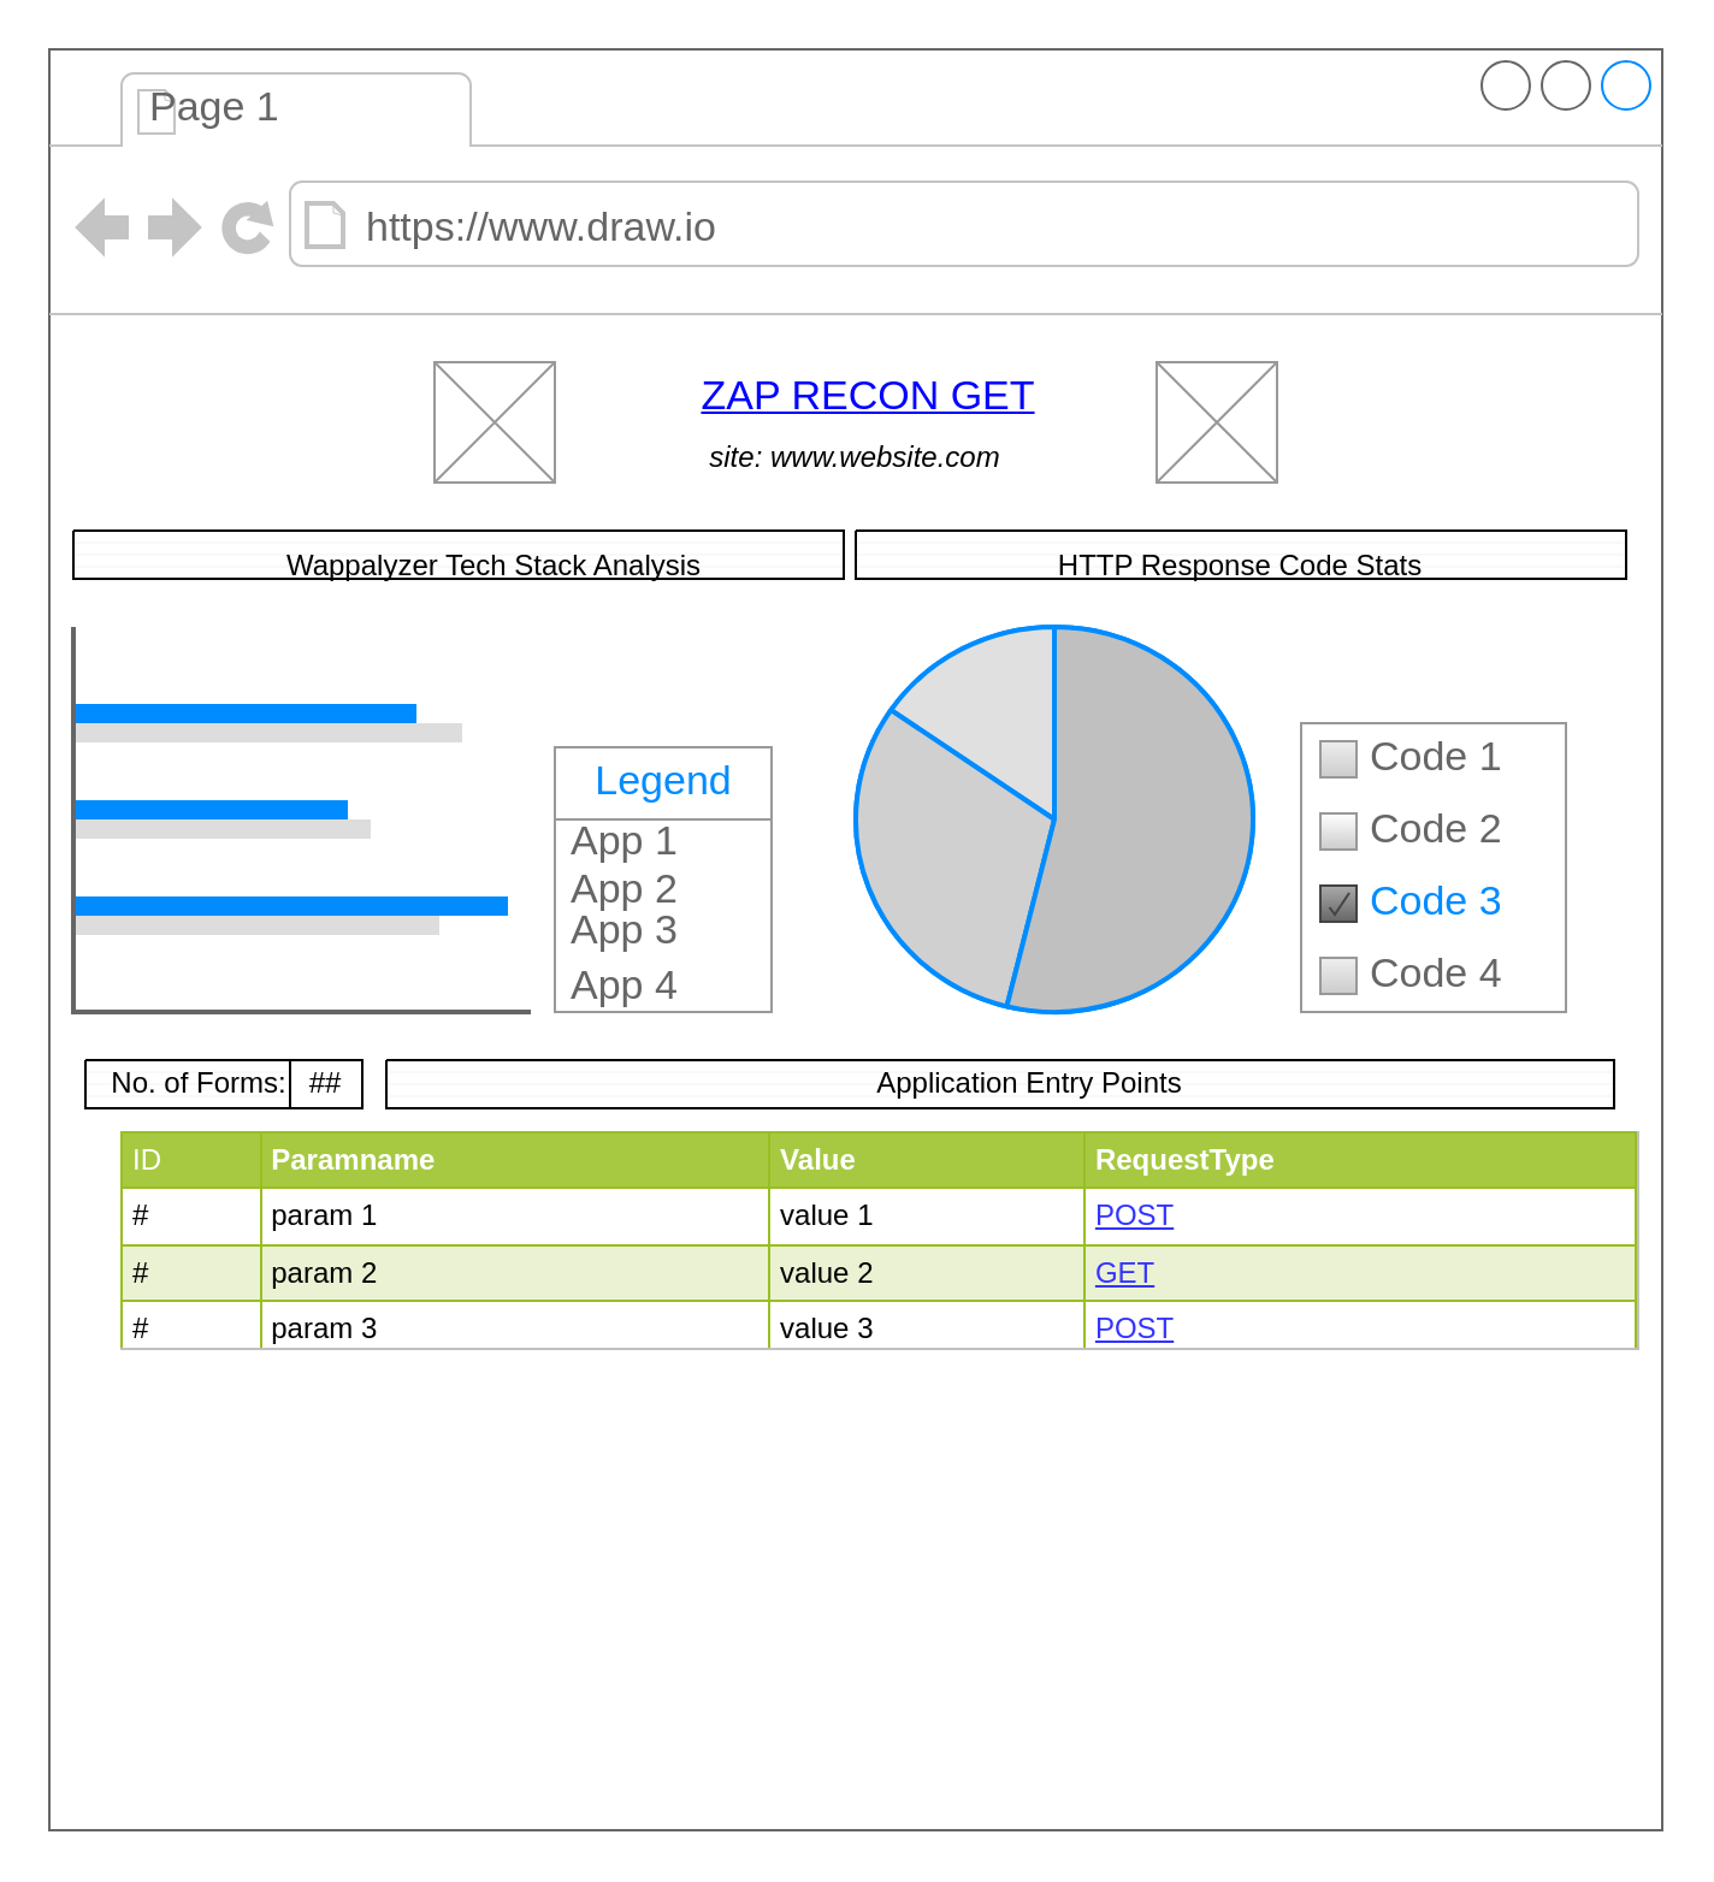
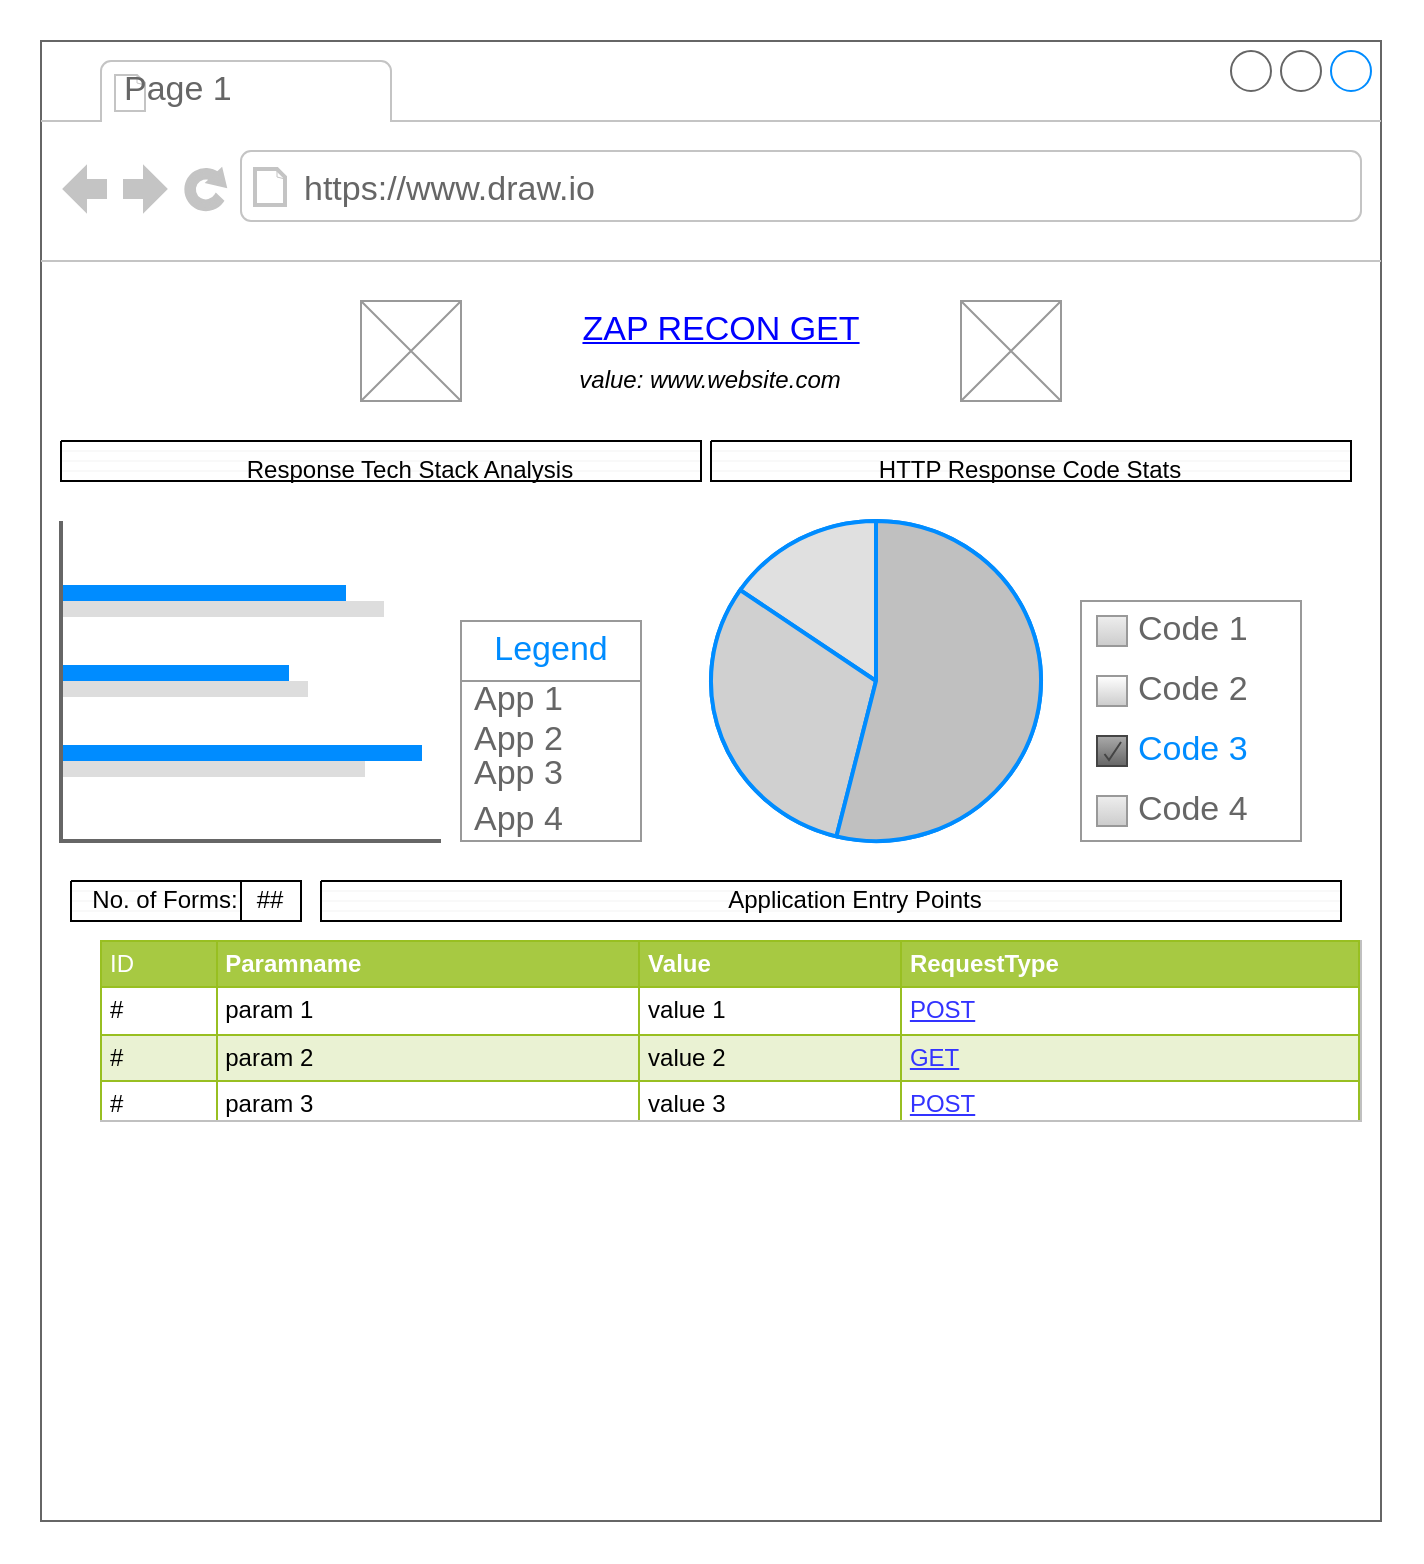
- <mxCell id="23" value="&lt;i&gt;site: www.website.com&lt;br&gt;&lt;/i&gt;" style="text;html=1;strokeColor=none;fillColor=none;align=center;verticalAlign=middle;whiteSpace=wrap;rounded=0;shadow=0;" vertex="1" parent="2"><mxGeometry x="230" y="160" width="210" height="20" as="geometry" /></mxCell>
+ <mxCell id="23" value="&lt;i&gt;value: www.website.com&lt;br&gt;&lt;/i&gt;" style="text;html=1;strokeColor=none;fillColor=none;align=center;verticalAlign=middle;whiteSpace=wrap;rounded=0;shadow=0;" vertex="1" parent="2"><mxGeometry x="230" y="160" width="210" height="20" as="geometry" /></mxCell>
- <mxCell id="8" value="Wappalyzer Tech Stack Analysis" style="text;html=1;strokeColor=none;fillColor=none;align=center;verticalAlign=middle;whiteSpace=wrap;rounded=0;" parent="2" vertex="1"><mxGeometry x="85" y="205" width="200" height="20" as="geometry" /></mxCell>
+ <mxCell id="8" value="Response Tech Stack Analysis" style="text;html=1;strokeColor=none;fillColor=none;align=center;verticalAlign=middle;whiteSpace=wrap;rounded=0;" parent="2" vertex="1"><mxGeometry x="85" y="205" width="200" height="20" as="geometry" /></mxCell>
